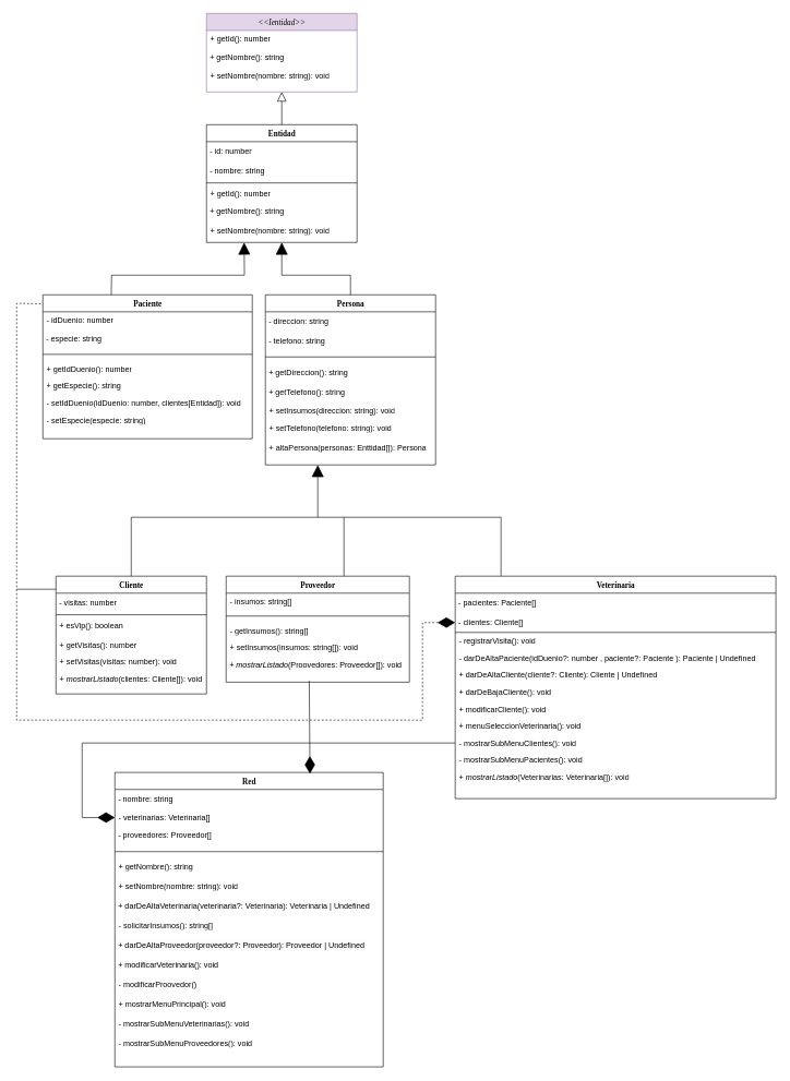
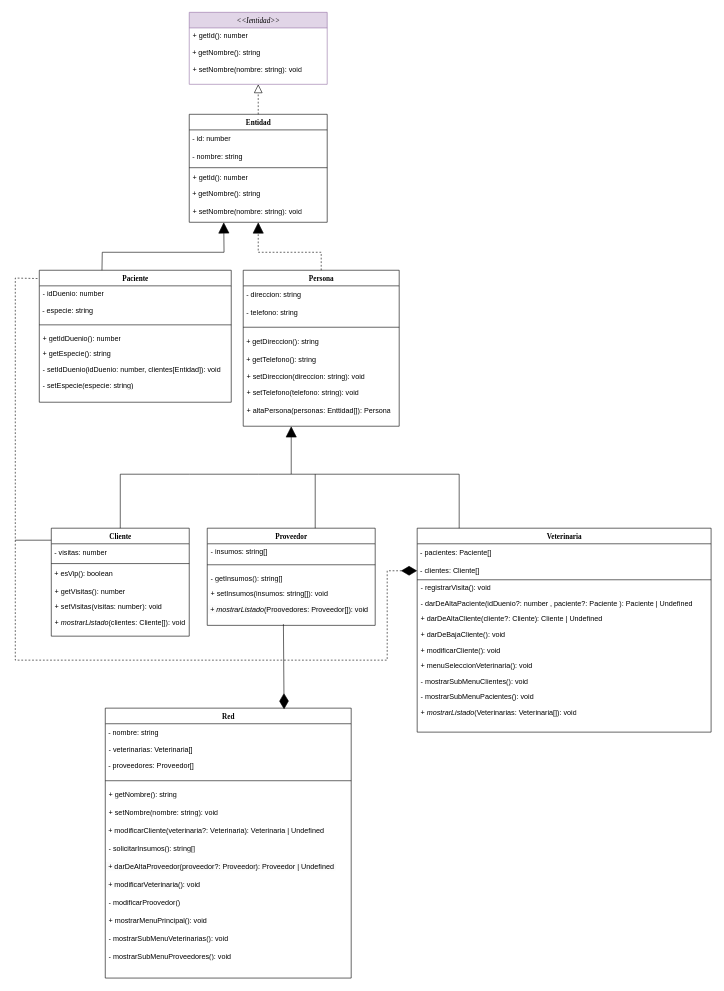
- <mxCell id="56" value="" style="endArrow=block;dashed=0;endFill=0;endSize=12;html=1;rounded=0;entryX=0.5;entryY=1;entryDx=0;entryDy=0;exitX=0.5;exitY=0;exitDx=0;exitDy=0;" edge="1" parent="1" source="49" target="2"><mxGeometry width="160" relative="1" as="geometry"><mxPoint x="520" y="170" as="sourcePoint" /><mxPoint x="680" y="170" as="targetPoint" /></mxGeometry></mxCell>
+ <mxCell id="56" value="" style="endArrow=block;dashed=1;endFill=0;endSize=12;html=1;rounded=0;entryX=0.5;entryY=1;entryDx=0;entryDy=0;exitX=0.5;exitY=0;exitDx=0;exitDy=0;" edge="1" parent="1" source="49" target="2"><mxGeometry width="160" relative="1" as="geometry"><mxPoint x="520" y="170" as="sourcePoint" /><mxPoint x="680" y="170" as="targetPoint" /></mxGeometry></mxCell>
- <mxCell id="57" value="" style="endArrow=block;endSize=16;endFill=1;html=1;rounded=0;exitX=0.5;exitY=0;exitDx=0;exitDy=0;entryX=0.5;entryY=1;entryDx=0;entryDy=0;strokeColor=default;align=center;verticalAlign=middle;fontFamily=Helvetica;fontSize=11;fontColor=default;labelBackgroundColor=default;" edge="1" parent="1" source="40" target="49"><mxGeometry width="160" relative="1" as="geometry"><mxPoint x="460" y="390" as="sourcePoint" /><mxPoint x="620" y="390" as="targetPoint" /><Array as="points"><mxPoint x="530" y="420" /><mxPoint x="425" y="420" /></Array></mxGeometry></mxCell>
+ <mxCell id="57" value="" style="endArrow=block;endSize=16;endFill=1;html=1;rounded=0;exitX=0.5;exitY=0;exitDx=0;exitDy=0;entryX=0.5;entryY=1;entryDx=0;entryDy=0;strokeColor=default;align=center;verticalAlign=middle;fontFamily=Helvetica;fontSize=11;fontColor=default;labelBackgroundColor=default;dashed=1;" edge="1" parent="1" source="40" target="49"><mxGeometry width="160" relative="1" as="geometry"><mxPoint x="460" y="390" as="sourcePoint" /><mxPoint x="620" y="390" as="targetPoint" /><Array as="points"><mxPoint x="530" y="420" /><mxPoint x="425" y="420" /></Array></mxGeometry></mxCell>
- <mxCell id="46" value="+ setInsumos(direccion: string): void" style="text;html=1;align=left;verticalAlign=top;spacingLeft=4;spacingRight=4;whiteSpace=wrap;overflow=hidden;rotatable=0;points=[[0,0.5],[1,0.5]];portConstraint=eastwest;" vertex="1" parent="40"><mxGeometry y="164" width="260" height="26" as="geometry" /></mxCell>
+ <mxCell id="46" value="+ setDireccion(direccion: string): void" style="text;html=1;align=left;verticalAlign=top;spacingLeft=4;spacingRight=4;whiteSpace=wrap;overflow=hidden;rotatable=0;points=[[0,0.5],[1,0.5]];portConstraint=eastwest;" vertex="1" parent="40"><mxGeometry y="164" width="260" height="26" as="geometry" /></mxCell>
- <mxCell id="79" value="" style="endArrow=none;endFill=0;endSize=6;html=1;rounded=0;exitX=0;exitY=0.5;exitDx=0;exitDy=0;entryX=0;entryY=0.5;entryDx=0;entryDy=0;startArrow=diamondThin;startFill=1;targetPerimeterSpacing=24;sourcePerimeterSpacing=24;strokeColor=default;align=center;verticalAlign=middle;fontFamily=Helvetica;fontSize=11;fontColor=default;labelBackgroundColor=default;startSize=24;" edge="1" parent="1" source="60" target="37"><mxGeometry width="160" relative="1" as="geometry"><mxPoint x="110" y="1160" as="sourcePoint" /><mxPoint x="120" y="1150" as="targetPoint" /><Array as="points"><mxPoint x="120" y="1249" /><mxPoint x="120" y="1135" /></Array></mxGeometry></mxCell>
- <mxCell id="65" value="&amp;nbsp;+ darDeAltaVeterinaria(veterinaria?: Veterinaria): Veterinaria | Undefined" style="text;whiteSpace=wrap;html=1;" vertex="1" parent="58"><mxGeometry y="190" width="410" height="30" as="geometry" /></mxCell>
+ <mxCell id="65" value="&amp;nbsp;+ modificarCliente(veterinaria?: Veterinaria): Veterinaria | Undefined" style="text;whiteSpace=wrap;html=1;" vertex="1" parent="58"><mxGeometry y="190" width="410" height="30" as="geometry" /></mxCell>
